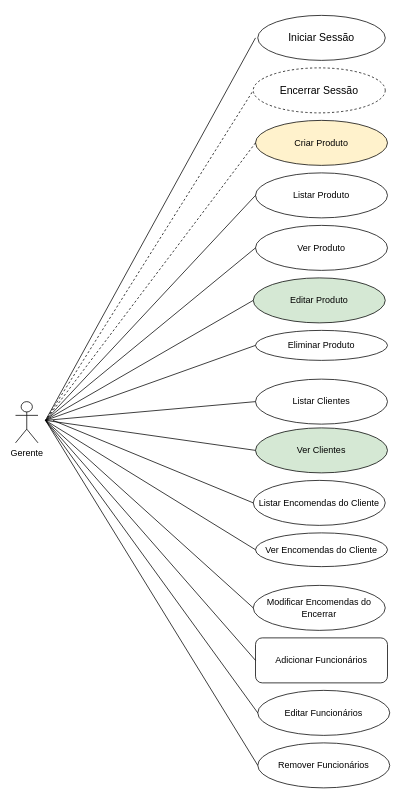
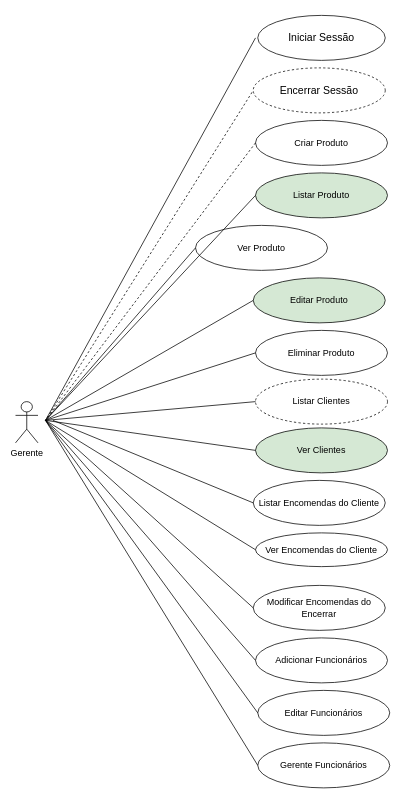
- <mxCell id="5" value="Criar Produto" style="ellipse;whiteSpace=wrap;html=1;fillColor=#fff2cc;" vertex="1" parent="1"><mxGeometry x="340" y="160" width="176" height="60" as="geometry" /></mxCell>
+ <mxCell id="5" value="Criar Produto" style="ellipse;whiteSpace=wrap;html=1;" vertex="1" parent="1"><mxGeometry x="340" y="160" width="176" height="60" as="geometry" /></mxCell>
- <mxCell id="6" value="Listar Produto" style="ellipse;whiteSpace=wrap;html=1;" vertex="1" parent="1"><mxGeometry x="340" y="230" width="176" height="60" as="geometry" /></mxCell>
+ <mxCell id="6" value="Listar Produto" style="ellipse;whiteSpace=wrap;html=1;fillColor=#d5e8d4;" vertex="1" parent="1"><mxGeometry x="340" y="230" width="176" height="60" as="geometry" /></mxCell>
- <mxCell id="7" value="Ver Produto" style="ellipse;whiteSpace=wrap;html=1;" vertex="1" parent="1"><mxGeometry x="340" y="300" width="176" height="60" as="geometry" /></mxCell>
+ <mxCell id="7" value="Ver Produto" style="ellipse;whiteSpace=wrap;html=1;" vertex="1" parent="1"><mxGeometry x="260" y="300" width="176" height="60" as="geometry" /></mxCell>
- <mxCell id="9" value="Eliminar Produto" style="ellipse;whiteSpace=wrap;html=1;" vertex="1" parent="1"><mxGeometry x="340" y="440" width="176" height="40" as="geometry" /></mxCell>
+ <mxCell id="9" value="Eliminar Produto" style="ellipse;whiteSpace=wrap;html=1;" vertex="1" parent="1"><mxGeometry x="340" y="440" width="176" height="60" as="geometry" /></mxCell>
- <mxCell id="10" value="Listar Clientes" style="ellipse;whiteSpace=wrap;html=1;" vertex="1" parent="1"><mxGeometry x="340" y="505" width="176" height="60" as="geometry" /></mxCell>
+ <mxCell id="10" value="Listar Clientes" style="ellipse;whiteSpace=wrap;html=1;dashed=1;" vertex="1" parent="1"><mxGeometry x="340" y="505" width="176" height="60" as="geometry" /></mxCell>
- <mxCell id="15" value="Adicionar Funcionários" style="whiteSpace=wrap;html=1;rounded=1;" vertex="1" parent="1"><mxGeometry x="340" y="850" width="176" height="60" as="geometry" /></mxCell>
+ <mxCell id="15" value="Adicionar Funcionários" style="ellipse;whiteSpace=wrap;html=1;" vertex="1" parent="1"><mxGeometry x="340" y="850" width="176" height="60" as="geometry" /></mxCell>
- <mxCell id="16" value="Remover Funcionários" style="ellipse;whiteSpace=wrap;html=1;" vertex="1" parent="1"><mxGeometry x="343" y="990" width="176" height="60" as="geometry" /></mxCell>
+ <mxCell id="16" value="Gerente Funcionários" style="ellipse;whiteSpace=wrap;html=1;" vertex="1" parent="1"><mxGeometry x="343" y="990" width="176" height="60" as="geometry" /></mxCell>
